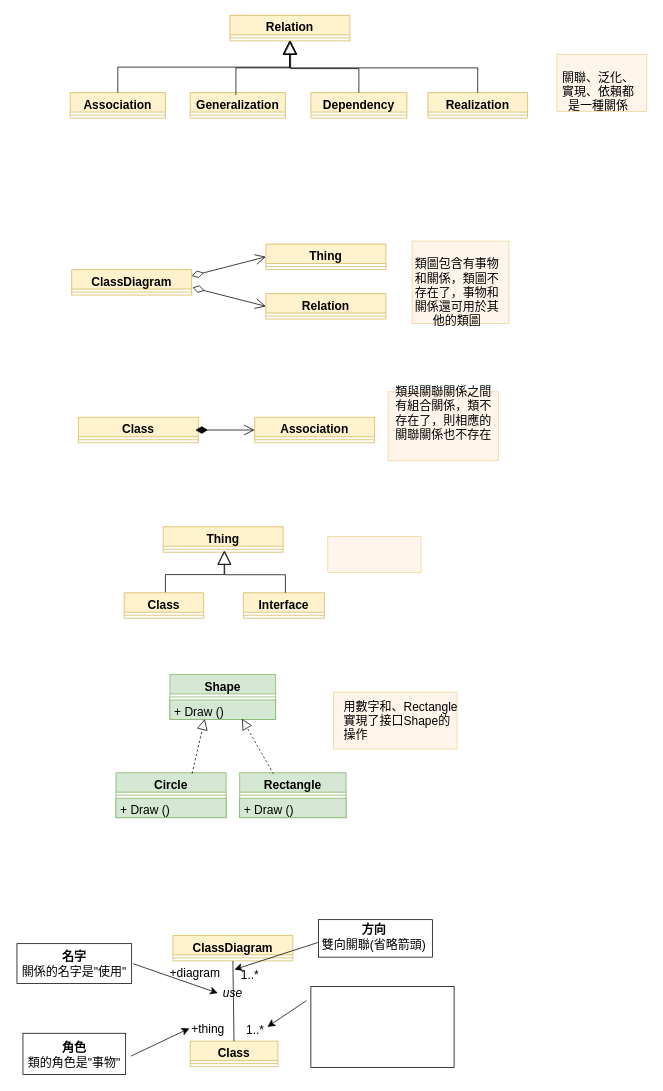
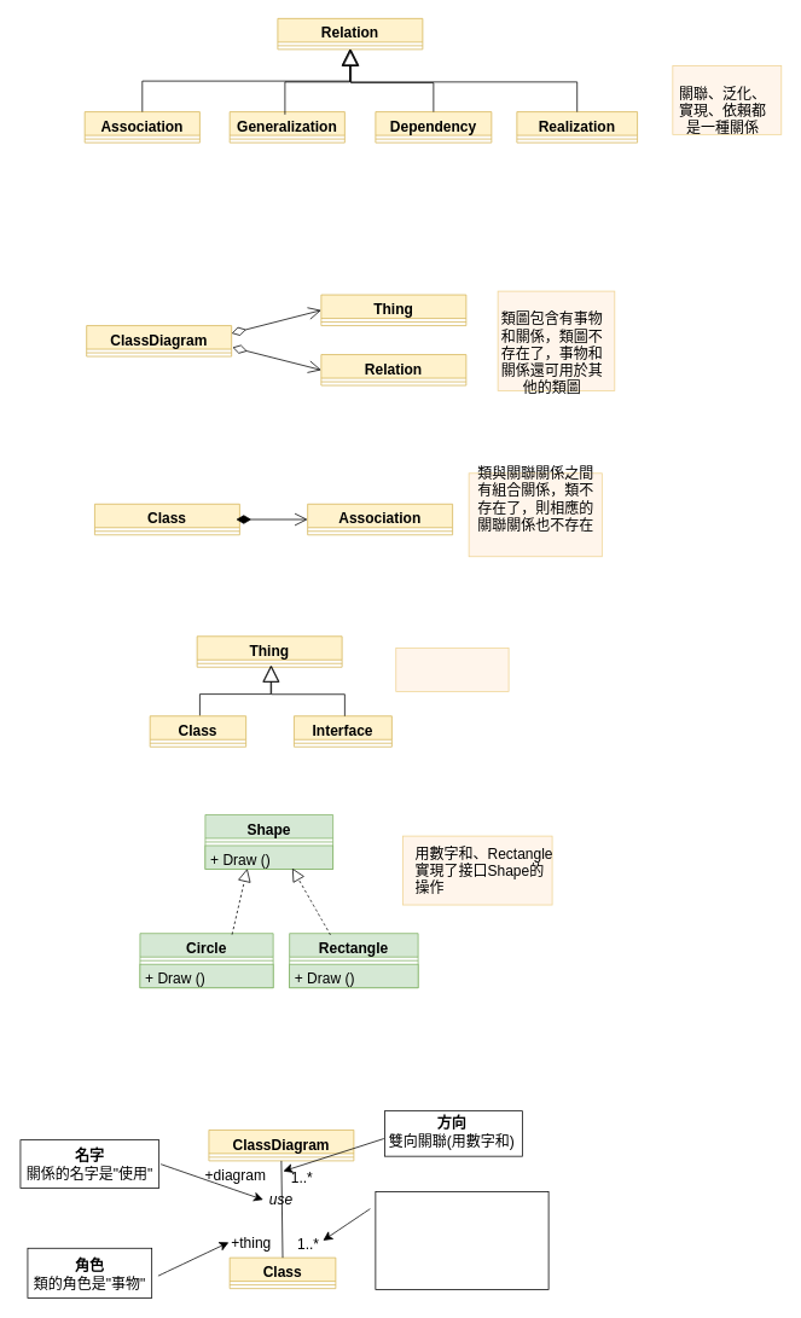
- <mxCell id="80" value="&lt;b&gt;方向&lt;/b&gt;&lt;br&gt;雙向關聯(省略箭頭)" style="text;strokeColor=none;fillColor=none;html=1;align=center;verticalAlign=middle;whiteSpace=wrap;rounded=0;fontSize=16;" vertex="1" parent="1"><mxGeometry x="423.25" y="1234" width="151" height="30" as="geometry" /></mxCell>
+ <mxCell id="80" value="&lt;b&gt;方向&lt;/b&gt;&lt;br&gt;雙向關聯(用數字和)" style="text;strokeColor=none;fillColor=none;html=1;align=center;verticalAlign=middle;whiteSpace=wrap;rounded=0;fontSize=16;" vertex="1" parent="1"><mxGeometry x="423.25" y="1234" width="151" height="30" as="geometry" /></mxCell>
